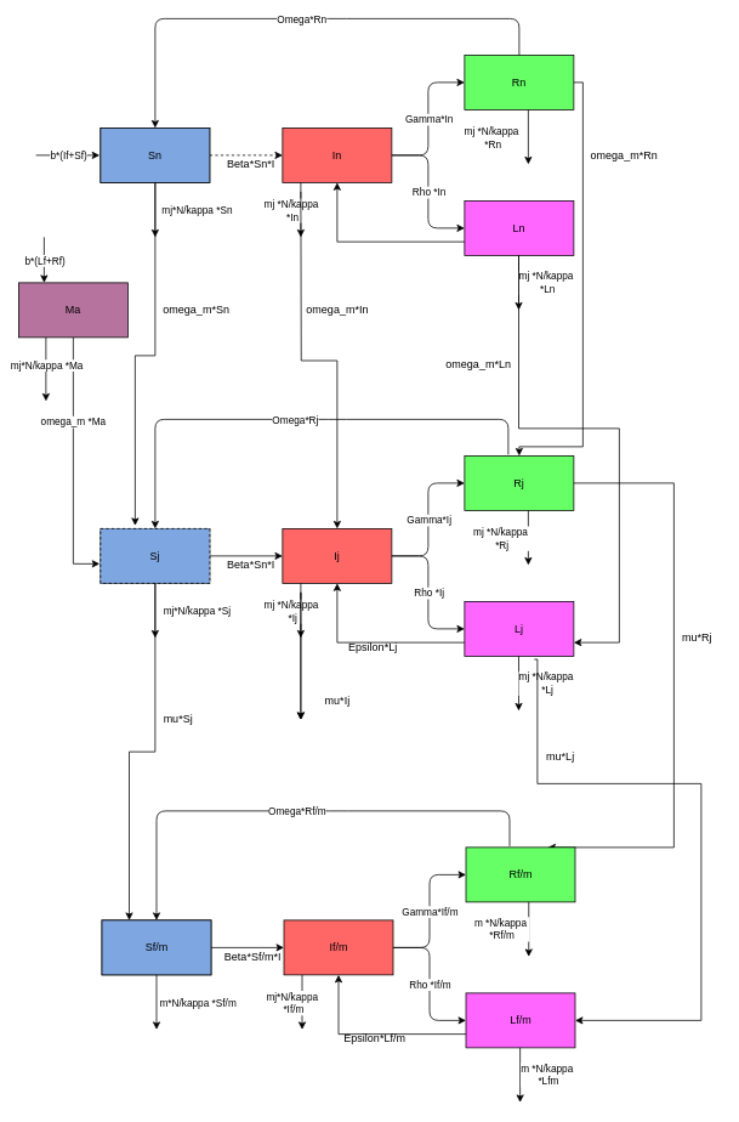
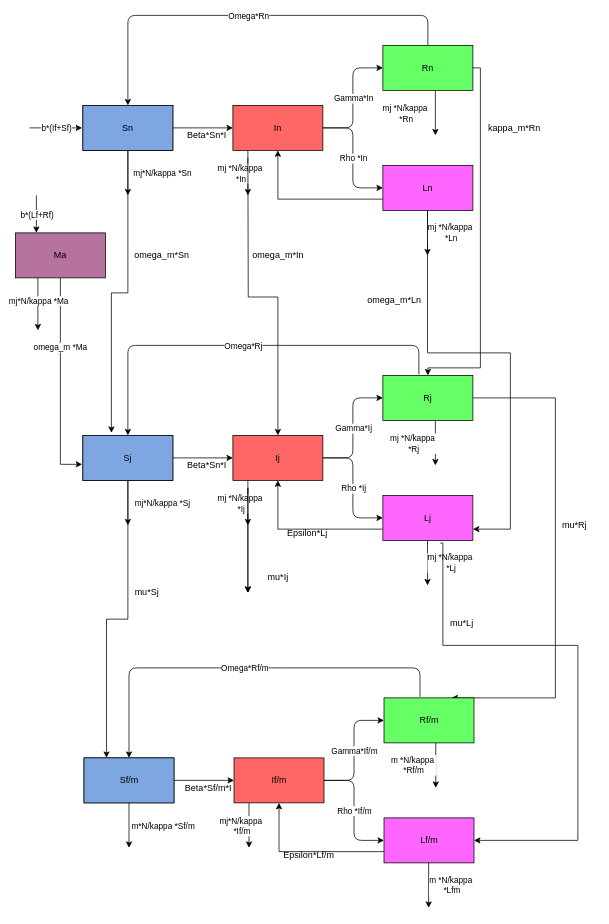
- <mxCell id="6" style="edgeStyle=orthogonalEdgeStyle;rounded=0;orthogonalLoop=1;jettySize=auto;html=1;exitX=1;exitY=0.5;exitDx=0;exitDy=0;entryX=0;entryY=0.5;entryDx=0;entryDy=0;dashed=1;" edge="1" parent="1" source="8" target="5"><mxGeometry relative="1" as="geometry" /></mxCell>
+ <mxCell id="6" style="edgeStyle=orthogonalEdgeStyle;rounded=0;orthogonalLoop=1;jettySize=auto;html=1;exitX=1;exitY=0.5;exitDx=0;exitDy=0;entryX=0;entryY=0.5;entryDx=0;entryDy=0;" edge="1" parent="1" source="8" target="5"><mxGeometry relative="1" as="geometry" /></mxCell>
- <mxCell id="33" value="omega_m*Rn" style="text;html=1;align=center;verticalAlign=middle;resizable=0;points=[];autosize=1;" vertex="1" parent="1"><mxGeometry x="640" y="160" width="90" height="20" as="geometry" /></mxCell>
+ <mxCell id="33" value="kappa_m*Rn" style="text;html=1;align=center;verticalAlign=middle;resizable=0;points=[];autosize=1;" vertex="1" parent="1"><mxGeometry x="640" y="160" width="90" height="20" as="geometry" /></mxCell>
- <mxCell id="40" value="Sj" style="rounded=0;whiteSpace=wrap;html=1;fillColor=#7EA6E0;dashed=1;" vertex="1" parent="1"><mxGeometry x="110" y="580" width="120" height="60" as="geometry" /></mxCell>
+ <mxCell id="40" value="Sj" style="rounded=0;whiteSpace=wrap;html=1;fillColor=#7EA6E0;" vertex="1" parent="1"><mxGeometry x="110" y="580" width="120" height="60" as="geometry" /></mxCell>
